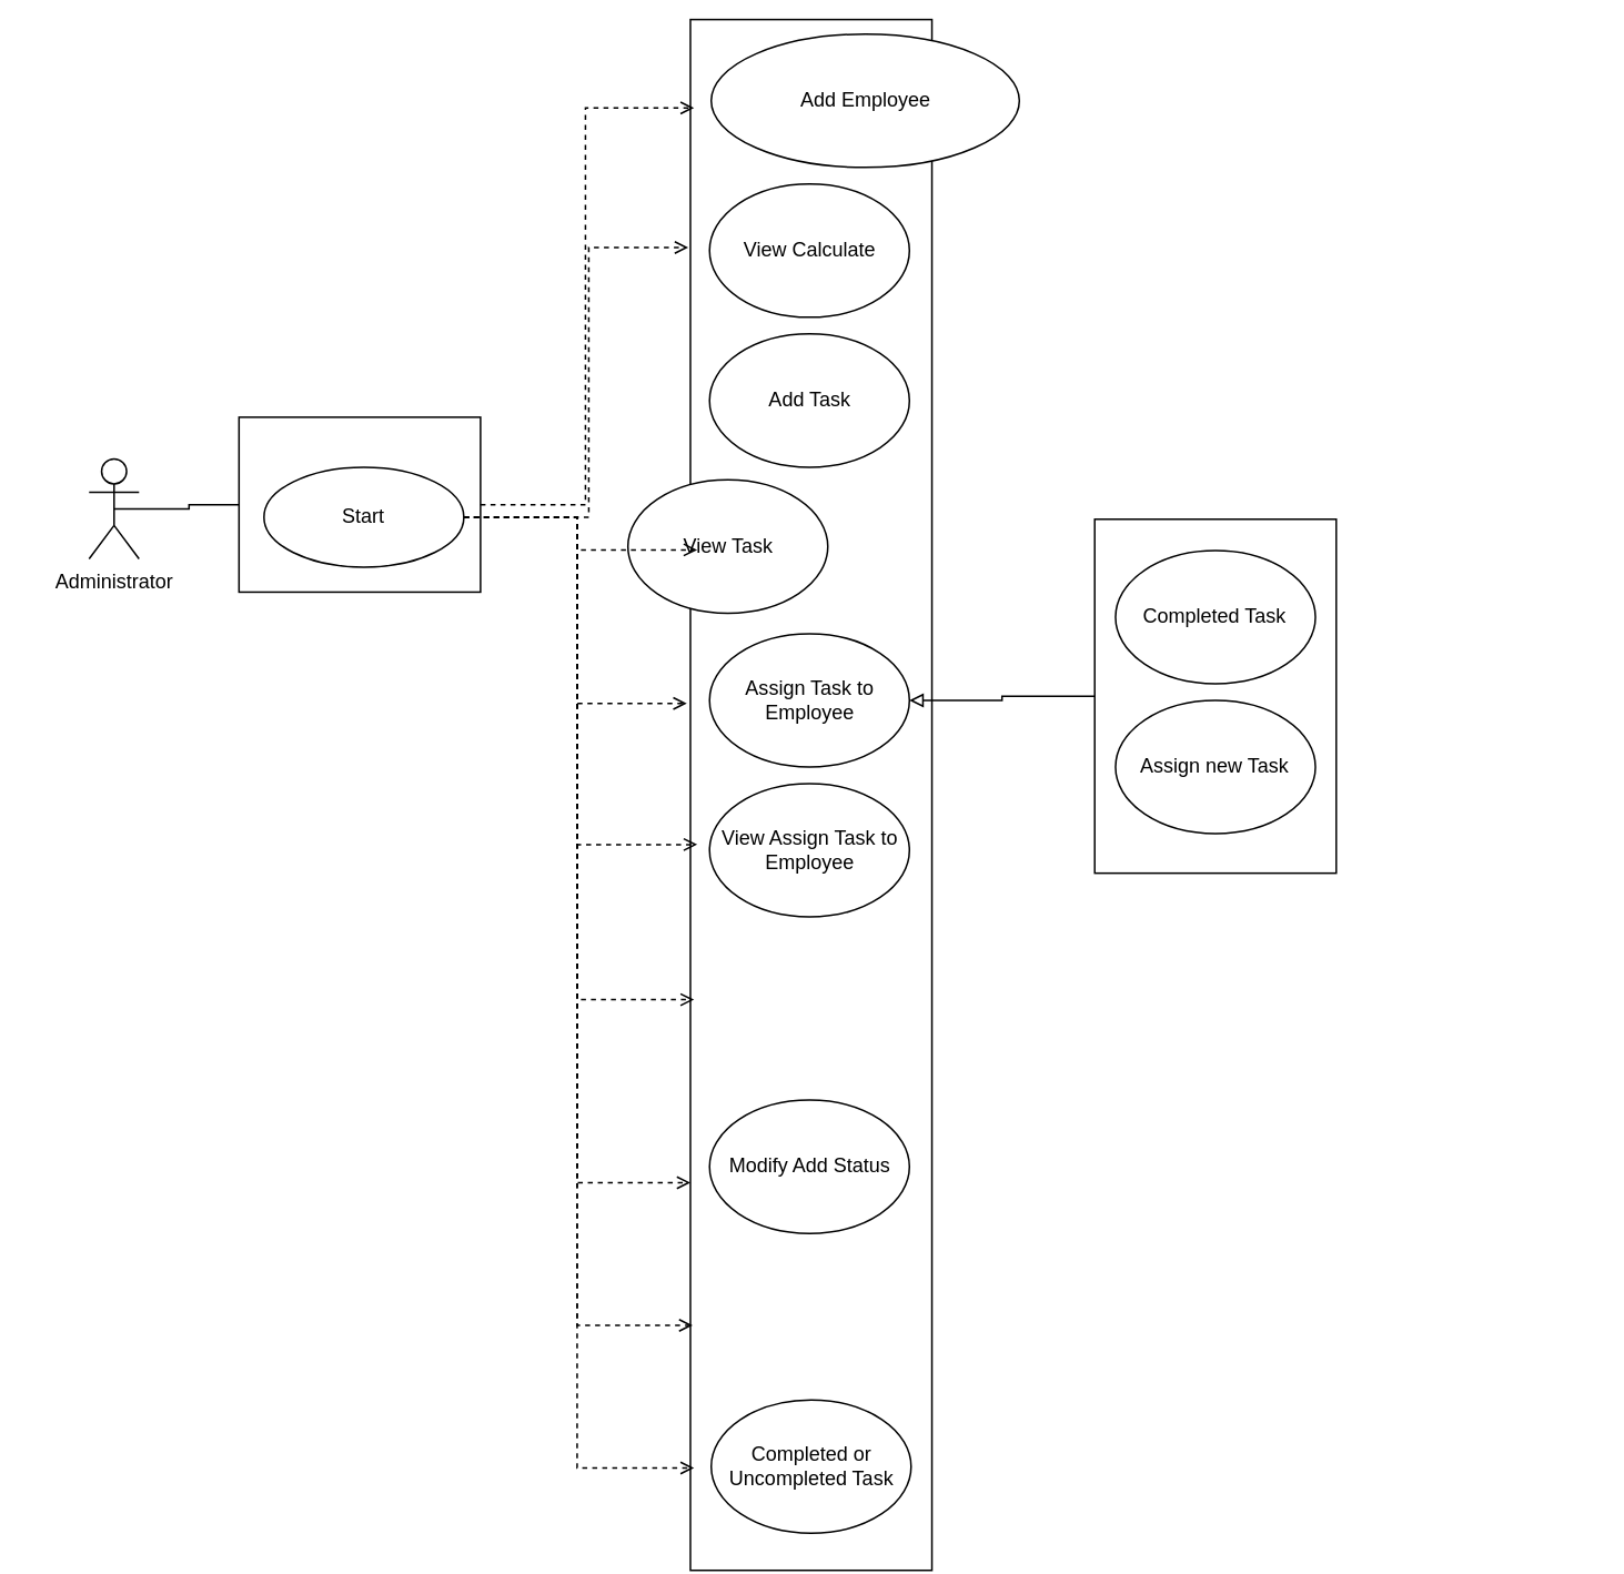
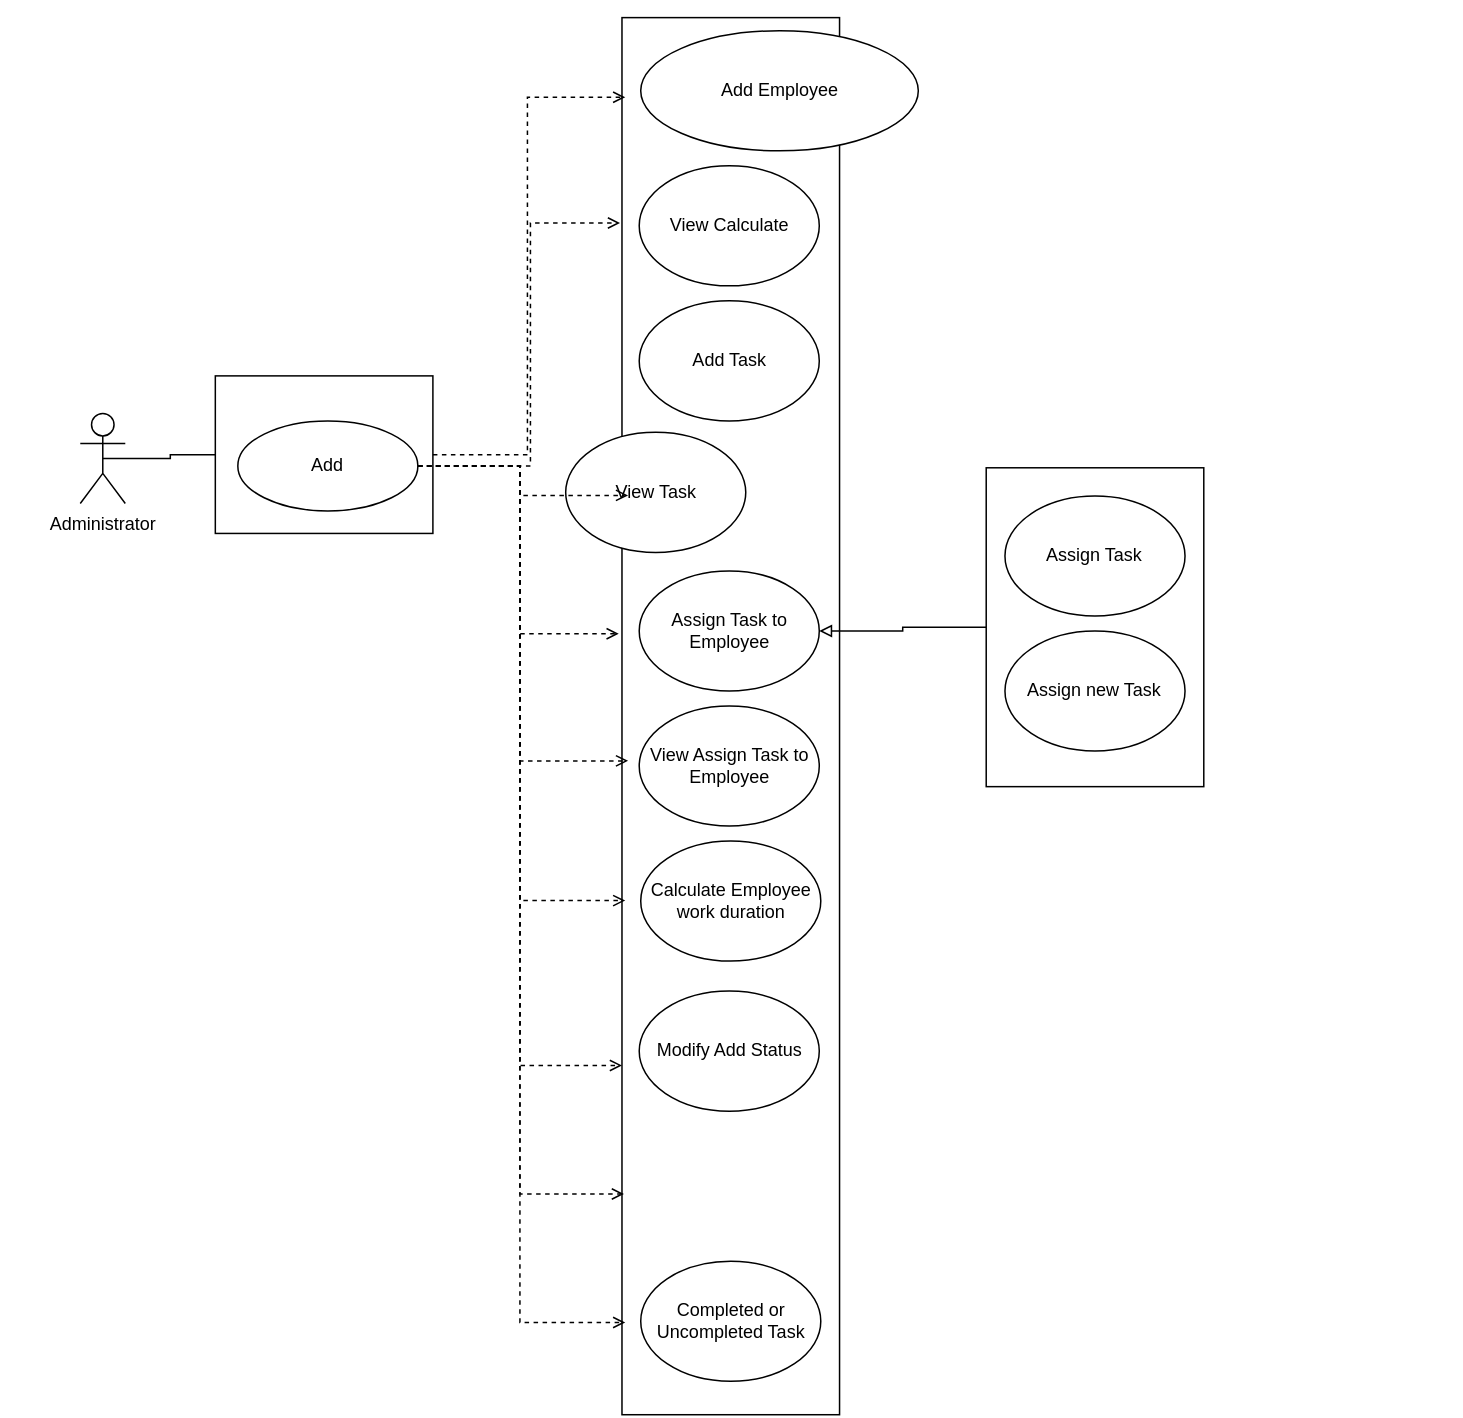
- <mxCell id="6" value="Start" style="ellipse;whiteSpace=wrap;html=1;" vertex="1" parent="1"><mxGeometry x="158" y="280" width="120" height="60" as="geometry" /></mxCell>
+ <mxCell id="6" value="Add" style="ellipse;whiteSpace=wrap;html=1;" vertex="1" parent="1"><mxGeometry x="158" y="280" width="120" height="60" as="geometry" /></mxCell>
- <mxCell id="15" value="Completed Task" style="ellipse;whiteSpace=wrap;html=1;" vertex="1" parent="1"><mxGeometry x="669.25" y="330" width="120" height="80" as="geometry" /></mxCell>
+ <mxCell id="15" value="Assign Task" style="ellipse;whiteSpace=wrap;html=1;" vertex="1" parent="1"><mxGeometry x="669.25" y="330" width="120" height="80" as="geometry" /></mxCell>
+ <mxCell id="18" value="Calculate Employee work duration" style="ellipse;whiteSpace=wrap;html=1;" vertex="1" parent="1"><mxGeometry x="426.51" y="560" width="120" height="80" as="geometry" /></mxCell>
